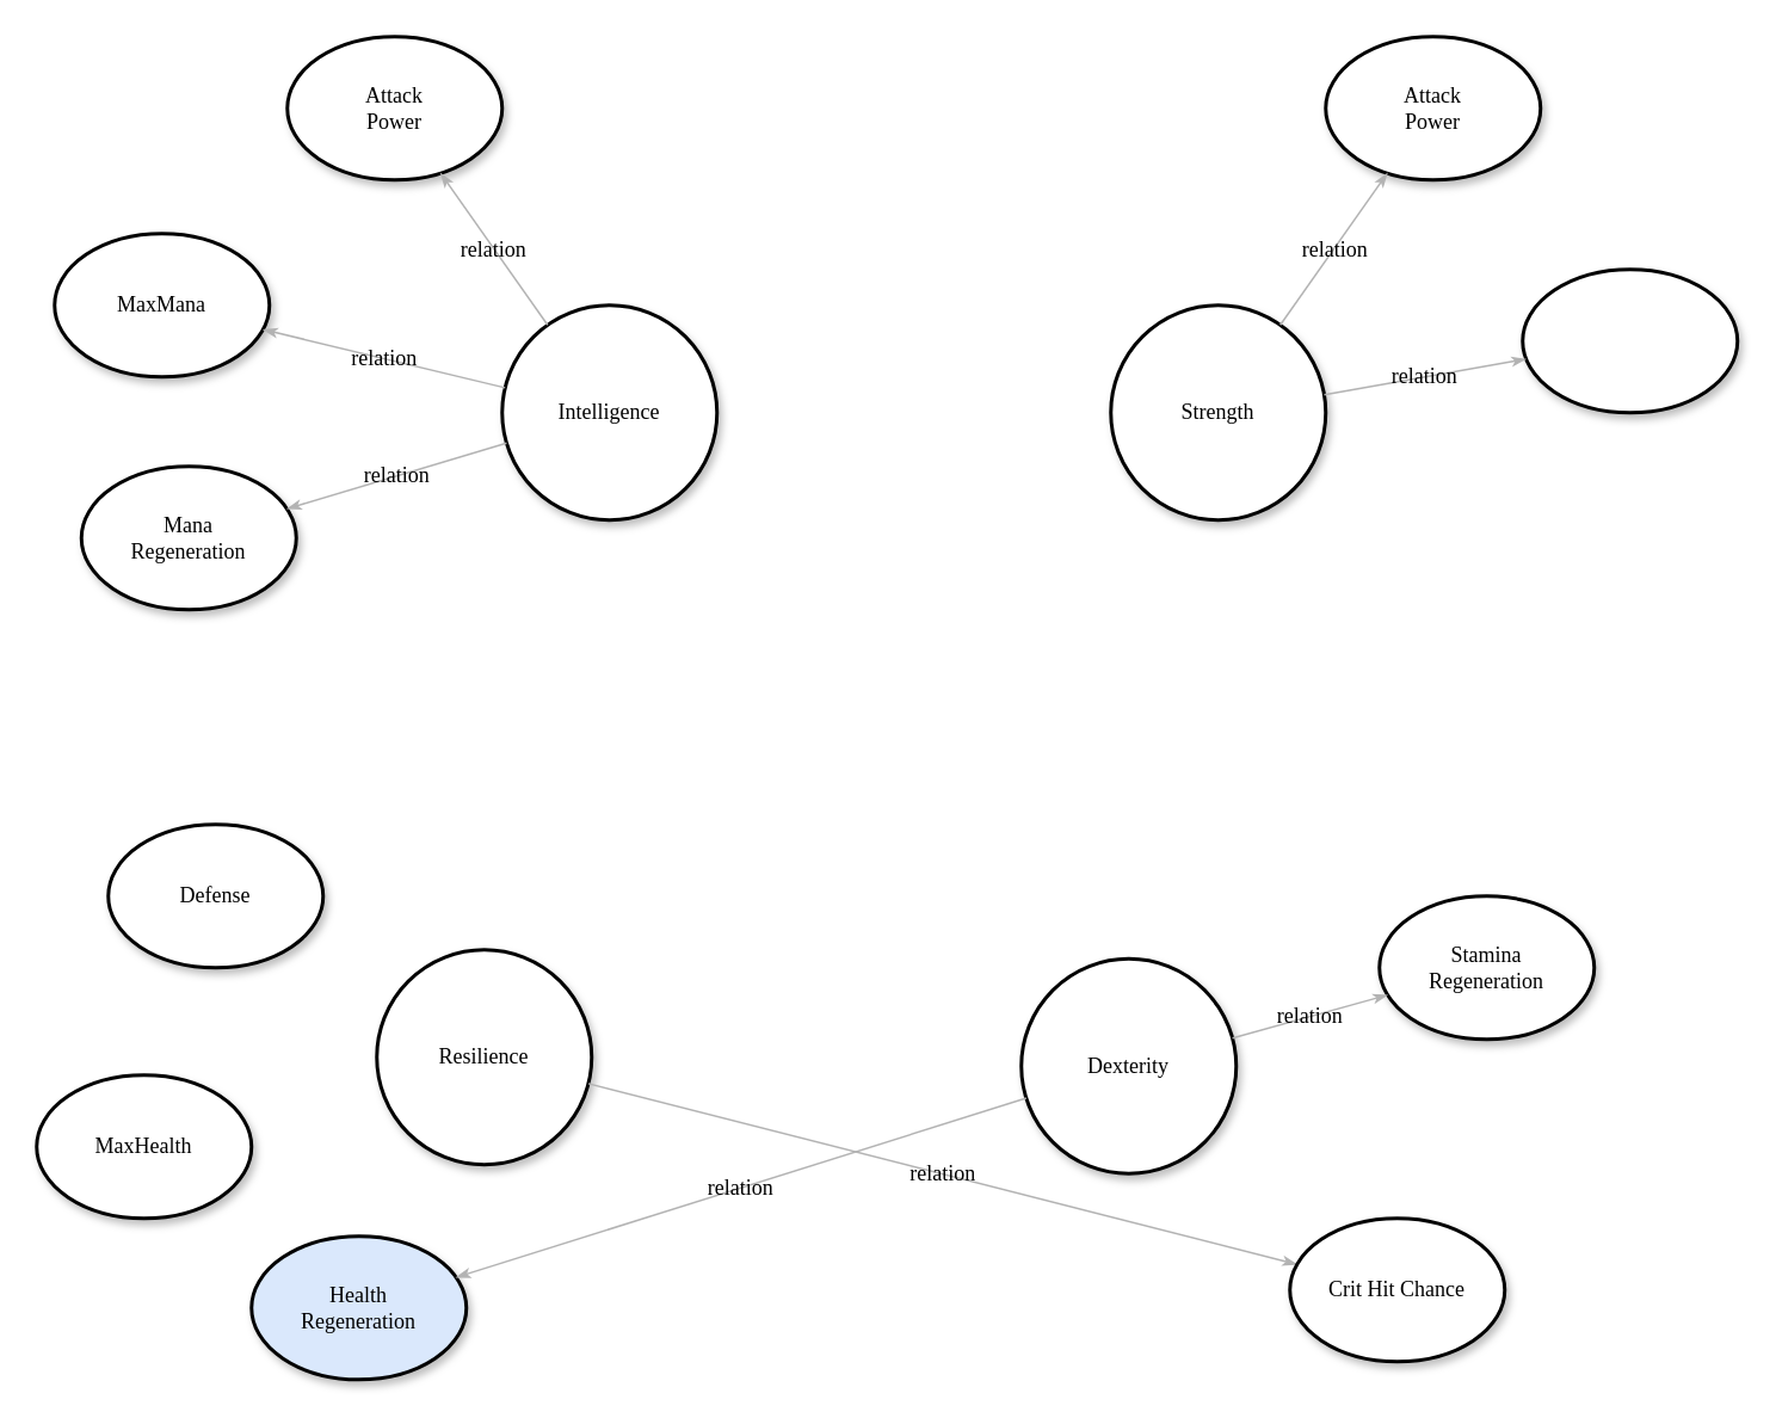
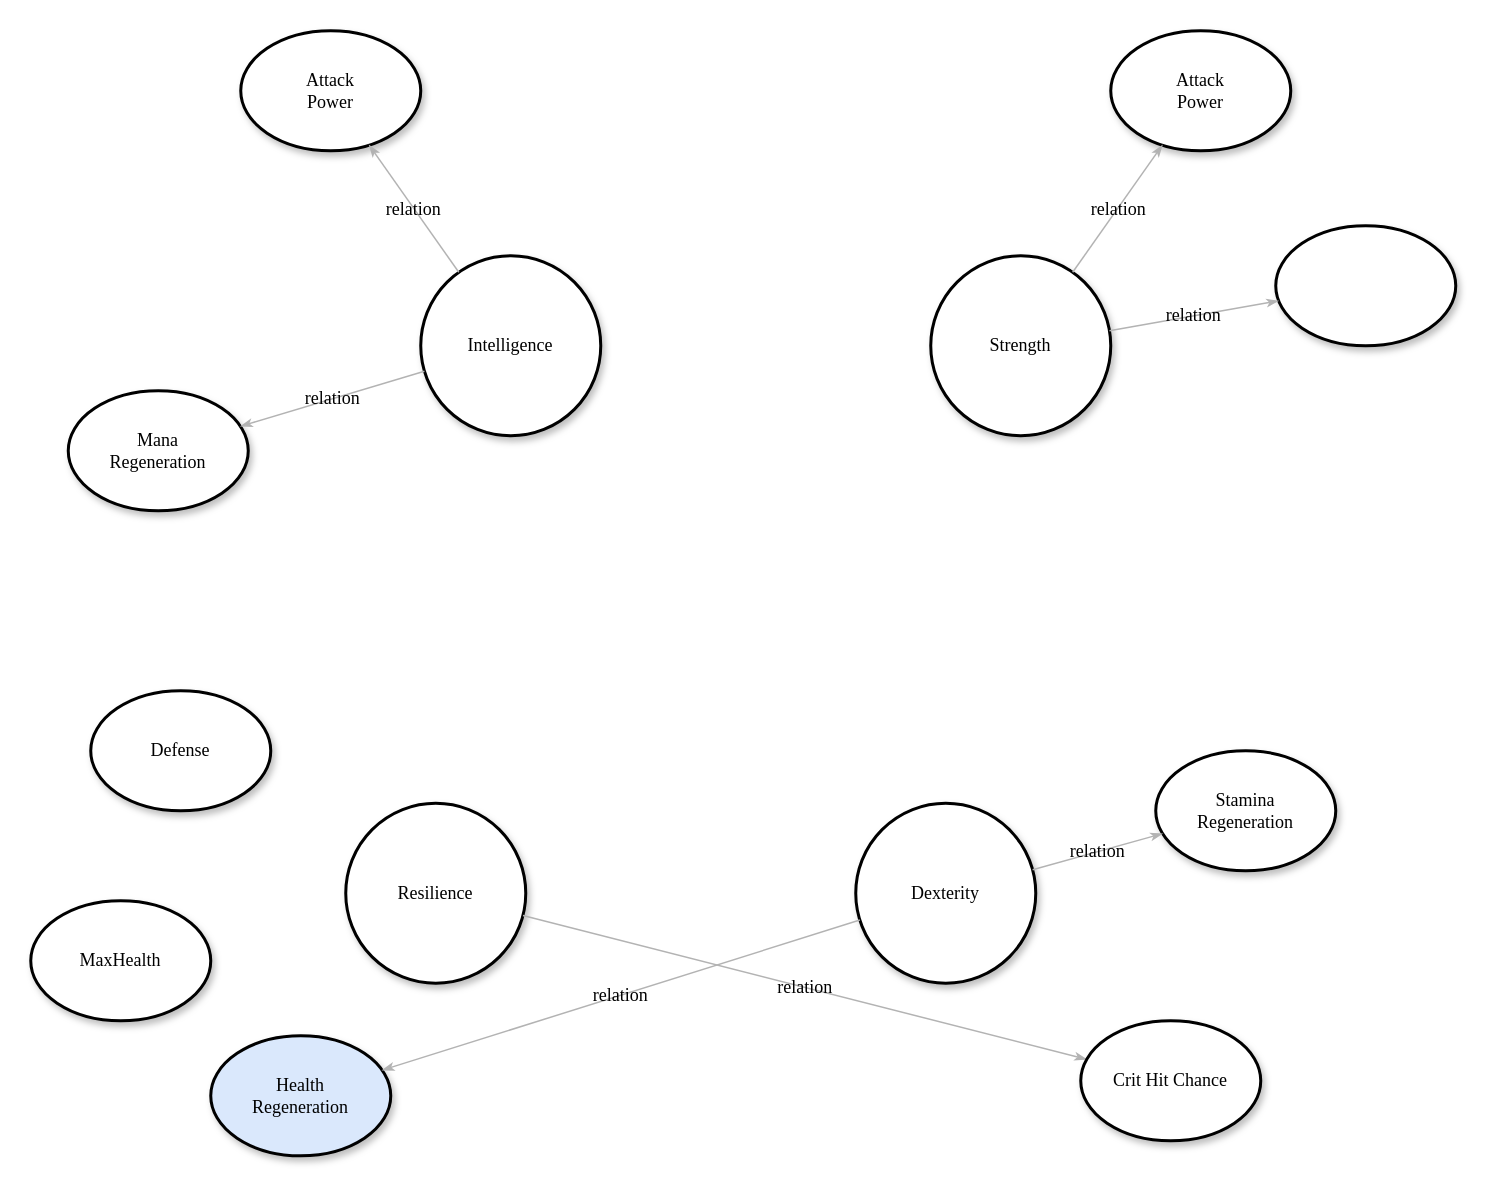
- <mxCell id="9" value="MaxMana" style="ellipse;whiteSpace=wrap;html=1;rounded=1;shadow=1;comic=0;labelBackgroundColor=none;strokeWidth=2;fontFamily=Verdana;fontSize=12;align=center;" vertex="1" parent="1"><mxGeometry x="30" y="130" width="120" height="80" as="geometry" /></mxCell>
- <mxCell id="10" value="relation" style="edgeStyle=none;rounded=1;html=1;labelBackgroundColor=none;startArrow=none;startFill=0;startSize=5;endArrow=classicThin;endFill=1;endSize=5;jettySize=auto;orthogonalLoop=1;strokeColor=#B3B3B3;strokeWidth=1;fontFamily=Verdana;fontSize=12;" edge="1" parent="1" source="7" target="9"><mxGeometry relative="1" as="geometry"><mxPoint x="390" y="160" as="sourcePoint" /></mxGeometry></mxCell>
- <mxCell id="12" value="Resilience" style="ellipse;whiteSpace=wrap;html=1;rounded=1;shadow=1;comic=0;labelBackgroundColor=none;strokeWidth=2;fontFamily=Verdana;fontSize=12;align=center;" vertex="1" parent="1"><mxGeometry x="210" y="530" width="120" height="120" as="geometry" /></mxCell>
+ <mxCell id="12" value="Resilience" style="ellipse;whiteSpace=wrap;html=1;rounded=1;shadow=1;comic=0;labelBackgroundColor=none;strokeWidth=2;fontFamily=Verdana;fontSize=12;align=center;" vertex="1" parent="1"><mxGeometry x="230" y="535" width="120" height="120" as="geometry" /></mxCell>
